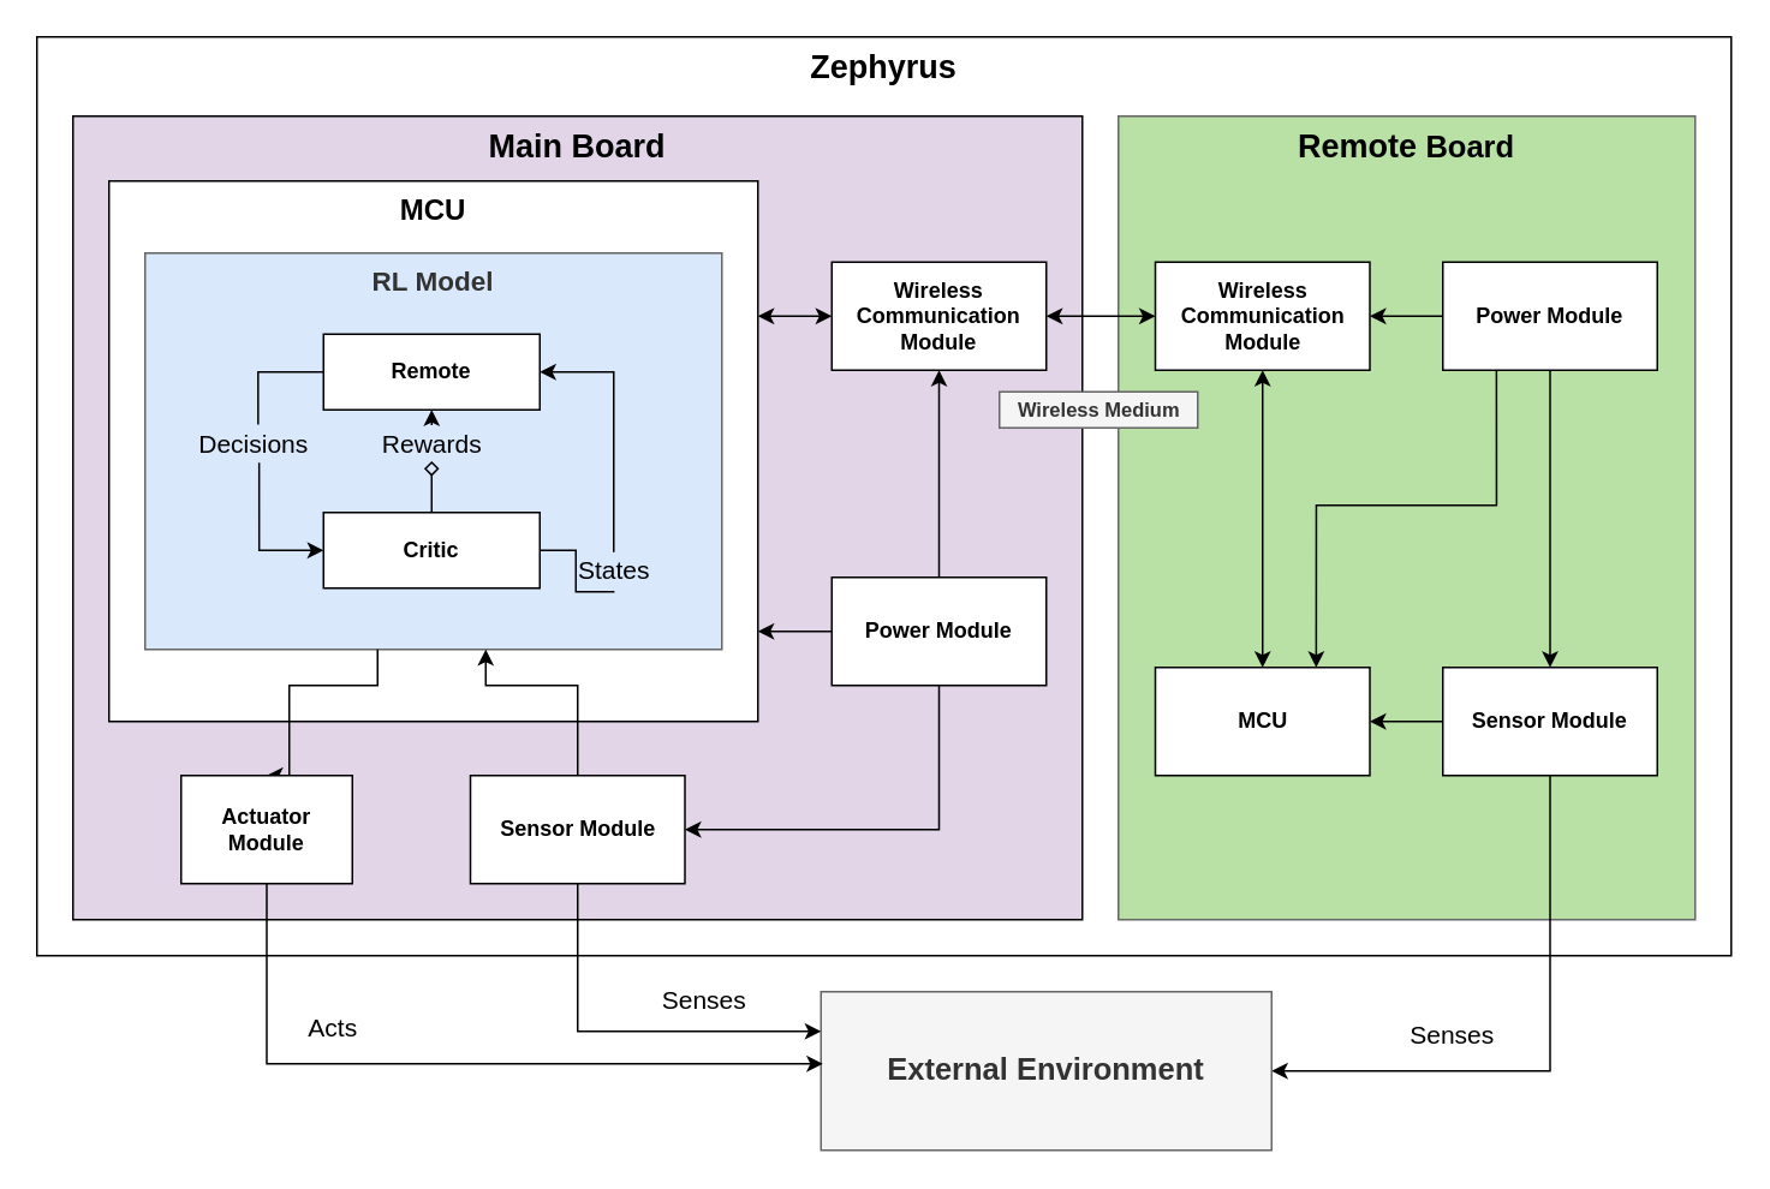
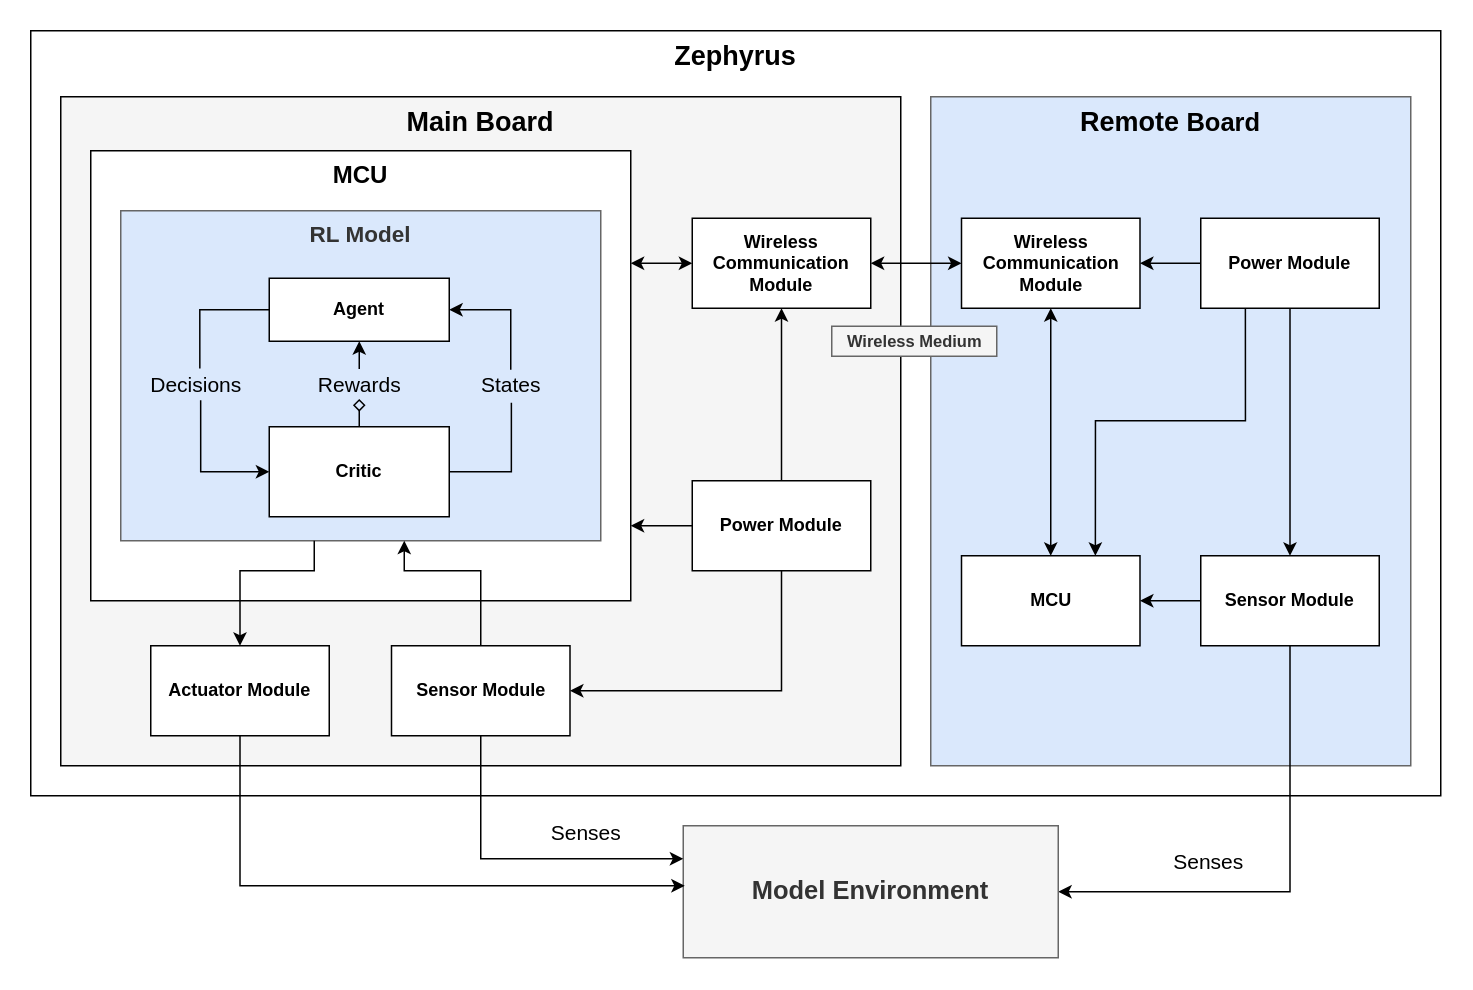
- <mxCell id="4" value="&lt;font color=&quot;#000000&quot;&gt;&lt;span style=&quot;font-size: 18px&quot;&gt;&lt;b&gt;Main Board&lt;/b&gt;&lt;/span&gt;&lt;/font&gt;" style="rounded=0;whiteSpace=wrap;html=1;fillColor=#e1d5e7;strokeColor=#000000;verticalAlign=top;fontColor=#333333;" vertex="1" parent="1"><mxGeometry x="40" y="64" width="560" height="446" as="geometry" /></mxCell>
+ <mxCell id="4" value="&lt;font color=&quot;#000000&quot;&gt;&lt;span style=&quot;font-size: 18px&quot;&gt;&lt;b&gt;Main Board&lt;/b&gt;&lt;/span&gt;&lt;/font&gt;" style="rounded=0;whiteSpace=wrap;html=1;fillColor=#f5f5f5;strokeColor=#000000;verticalAlign=top;fontColor=#333333;" vertex="1" parent="1"><mxGeometry x="40" y="64" width="560" height="446" as="geometry" /></mxCell>
- <mxCell id="16" value="&lt;b&gt;Remote&lt;/b&gt;" style="rounded=0;whiteSpace=wrap;html=1;" vertex="1" parent="1"><mxGeometry x="179" y="185" width="120" height="42" as="geometry" /></mxCell>
+ <mxCell id="16" value="&lt;b&gt;Agent&lt;/b&gt;" style="rounded=0;whiteSpace=wrap;html=1;" vertex="1" parent="1"><mxGeometry x="179" y="185" width="120" height="42" as="geometry" /></mxCell>
- <mxCell id="20" value="&lt;span style=&quot;font-size: 14px&quot;&gt;Rewards&lt;/span&gt;" style="text;html=1;align=center;verticalAlign=middle;resizable=0;points=[];;autosize=1;" vertex="1" parent="1"><mxGeometry x="204" y="235.5" width="70" height="20" as="geometry" /></mxCell>
+ <mxCell id="20" value="&lt;span style=&quot;font-size: 14px&quot;&gt;Rewards&lt;/span&gt;" style="text;html=1;align=center;verticalAlign=middle;resizable=0;points=[];;autosize=1;" vertex="1" parent="1"><mxGeometry x="204" y="245.5" width="70" height="20" as="geometry" /></mxCell>
- <mxCell id="22" value="&lt;font style=&quot;font-size: 14px&quot;&gt;Decisions&lt;/font&gt;" style="text;html=1;align=center;verticalAlign=middle;resizable=0;points=[];;autosize=1;direction=east;" vertex="1" parent="1"><mxGeometry x="100" y="236" width="80" height="20" as="geometry" /></mxCell>
+ <mxCell id="22" value="&lt;font style=&quot;font-size: 14px&quot;&gt;Decisions&lt;/font&gt;" style="text;html=1;align=center;verticalAlign=middle;resizable=0;points=[];;autosize=1;direction=east;" vertex="1" parent="1"><mxGeometry x="90" y="246" width="80" height="20" as="geometry" /></mxCell>
- <mxCell id="3" value="&lt;b style=&quot;color: rgb(0 , 0 , 0) ; font-size: 18px ; white-space: normal&quot;&gt;Remote&amp;nbsp;&lt;/b&gt;&lt;b style=&quot;color: rgb(0 , 0 , 0) ; white-space: normal ; font-size: 17px&quot;&gt;Board&lt;/b&gt;" style="rounded=0;whiteSpace=wrap;html=1;fontColor=#333333;verticalAlign=top;fillColor=#B9E0A5;strokeColor=#666666;" vertex="1" parent="1"><mxGeometry x="620" y="64" width="320" height="446" as="geometry" /></mxCell>
+ <mxCell id="3" value="&lt;b style=&quot;color: rgb(0 , 0 , 0) ; font-size: 18px ; white-space: normal&quot;&gt;Remote&amp;nbsp;&lt;/b&gt;&lt;b style=&quot;color: rgb(0 , 0 , 0) ; white-space: normal ; font-size: 17px&quot;&gt;Board&lt;/b&gt;" style="rounded=0;whiteSpace=wrap;html=1;fontColor=#333333;verticalAlign=top;fillColor=#dae8fc;strokeColor=#666666;" vertex="1" parent="1"><mxGeometry x="620" y="64" width="320" height="446" as="geometry" /></mxCell>
- <mxCell id="14" value="&lt;b&gt;Critic&lt;/b&gt;" style="rounded=0;whiteSpace=wrap;html=1;" vertex="1" parent="1"><mxGeometry x="179" y="284" width="120" height="42" as="geometry" /></mxCell>
+ <mxCell id="14" value="&lt;b&gt;Critic&lt;/b&gt;" style="rounded=0;whiteSpace=wrap;html=1;" vertex="1" parent="1"><mxGeometry x="179" y="284" width="120" height="60" as="geometry" /></mxCell>
- <mxCell id="19" value="&lt;font style=&quot;font-size: 14px&quot;&gt;States&lt;/font&gt;" style="text;html=1;align=center;verticalAlign=middle;resizable=0;points=[];;autosize=1;" vertex="1" parent="1"><mxGeometry x="310" y="306" width="60" height="20" as="geometry" /></mxCell>
+ <mxCell id="19" value="&lt;font style=&quot;font-size: 14px&quot;&gt;States&lt;/font&gt;" style="text;html=1;align=center;verticalAlign=middle;resizable=0;points=[];;autosize=1;" vertex="1" parent="1"><mxGeometry x="310" y="246" width="60" height="20" as="geometry" /></mxCell>
- <mxCell id="26" value="&lt;b&gt;Actuator Module&lt;/b&gt;" style="rounded=0;whiteSpace=wrap;html=1;" vertex="1" parent="1"><mxGeometry x="100" y="430" width="95" height="60" as="geometry" /></mxCell>
+ <mxCell id="26" value="&lt;b&gt;Actuator Module&lt;/b&gt;" style="rounded=0;whiteSpace=wrap;html=1;" vertex="1" parent="1"><mxGeometry x="100" y="430" width="119" height="60" as="geometry" /></mxCell>
- <mxCell id="17" value="&lt;font style=&quot;font-size: 14px&quot;&gt;Acts&lt;br&gt;&lt;/font&gt;" style="text;html=1;align=center;verticalAlign=middle;resizable=0;points=[];;autosize=1;" vertex="1" parent="1"><mxGeometry x="164" y="560" width="40" height="20" as="geometry" /></mxCell>
- <mxCell id="10" value="&lt;span style=&quot;font-size: 17px&quot;&gt;&lt;b&gt;External Environment&lt;/b&gt;&lt;/span&gt;" style="rounded=0;whiteSpace=wrap;html=1;fillColor=#f5f5f5;strokeColor=#666666;fontColor=#333333;" vertex="1" parent="1"><mxGeometry x="455" y="550" width="250" height="88" as="geometry" /></mxCell>
+ <mxCell id="10" value="&lt;span style=&quot;font-size: 17px&quot;&gt;&lt;b&gt;Model Environment&lt;/b&gt;&lt;/span&gt;" style="rounded=0;whiteSpace=wrap;html=1;fillColor=#f5f5f5;strokeColor=#666666;fontColor=#333333;" vertex="1" parent="1"><mxGeometry x="455" y="550" width="250" height="88" as="geometry" /></mxCell>
